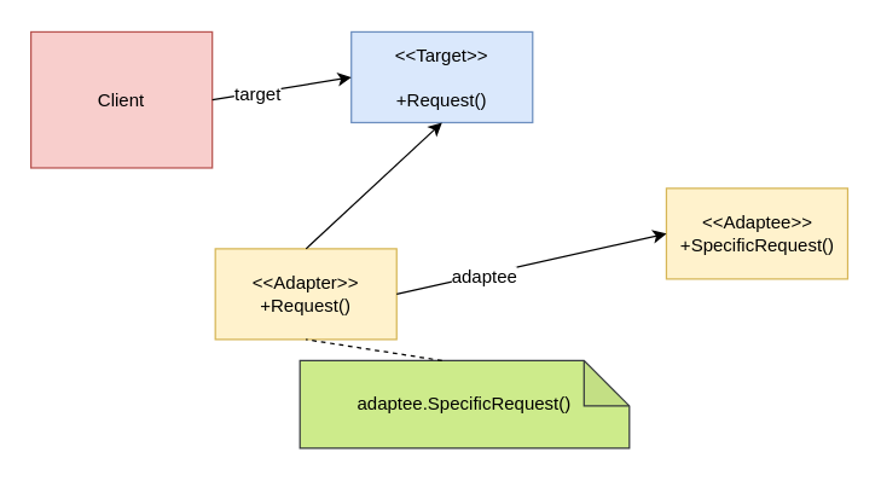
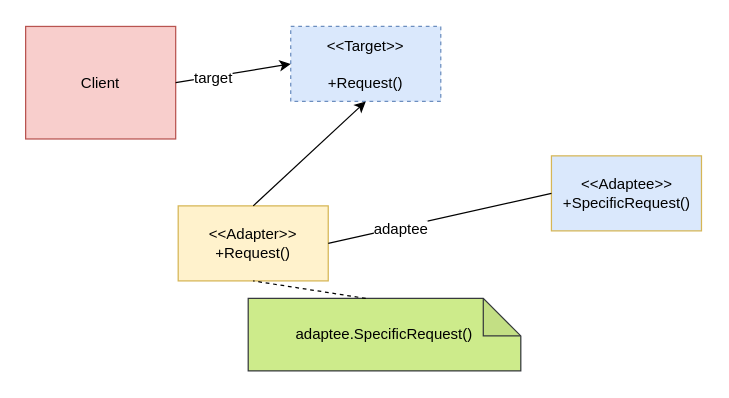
- <mxCell id="3" value="&amp;lt;&amp;lt;Target&amp;gt;&amp;gt;&lt;br&gt;&lt;br&gt;+Request()" style="rounded=0;whiteSpace=wrap;html=1;fillColor=#dae8fc;strokeColor=#6c8ebf;" vertex="1" parent="1"><mxGeometry x="232" y="20.5" width="120" height="60" as="geometry" /></mxCell>
+ <mxCell id="3" value="&amp;lt;&amp;lt;Target&amp;gt;&amp;gt;&lt;br&gt;&lt;br&gt;+Request()" style="rounded=0;whiteSpace=wrap;html=1;fillColor=#dae8fc;strokeColor=#6c8ebf;dashed=1;" vertex="1" parent="1"><mxGeometry x="232" y="20.5" width="120" height="60" as="geometry" /></mxCell>
- <mxCell id="10" value="&amp;lt;&amp;lt;Adaptee&amp;gt;&amp;gt;&lt;br&gt;+SpecificRequest()" style="rounded=0;whiteSpace=wrap;html=1;fillColor=#fff2cc;strokeColor=#d6b656;" vertex="1" parent="1"><mxGeometry x="440.5" y="124" width="120" height="60" as="geometry" /></mxCell>
+ <mxCell id="10" value="&amp;lt;&amp;lt;Adaptee&amp;gt;&amp;gt;&lt;br&gt;+SpecificRequest()" style="rounded=0;whiteSpace=wrap;html=1;fillColor=#dae8fc;strokeColor=#d6b656;" vertex="1" parent="1"><mxGeometry x="440.5" y="124" width="120" height="60" as="geometry" /></mxCell>
- <mxCell id="11" value="" style="endArrow=classic;html=1;entryX=0;entryY=0.5;entryDx=0;entryDy=0;exitX=1;exitY=0.5;exitDx=0;exitDy=0;" edge="1" parent="1" source="6" target="10"><mxGeometry width="50" height="50" relative="1" as="geometry"><mxPoint x="150" y="60.5" as="sourcePoint" /><mxPoint x="242" y="60.5" as="targetPoint" /></mxGeometry></mxCell>
+ <mxCell id="11" value="" style="endArrow=none;html=1;entryX=0;entryY=0.5;entryDx=0;entryDy=0;exitX=1;exitY=0.5;exitDx=0;exitDy=0;" edge="1" parent="1" source="6" target="10"><mxGeometry width="50" height="50" relative="1" as="geometry"><mxPoint x="150" y="60.5" as="sourcePoint" /><mxPoint x="242" y="60.5" as="targetPoint" /></mxGeometry></mxCell>
